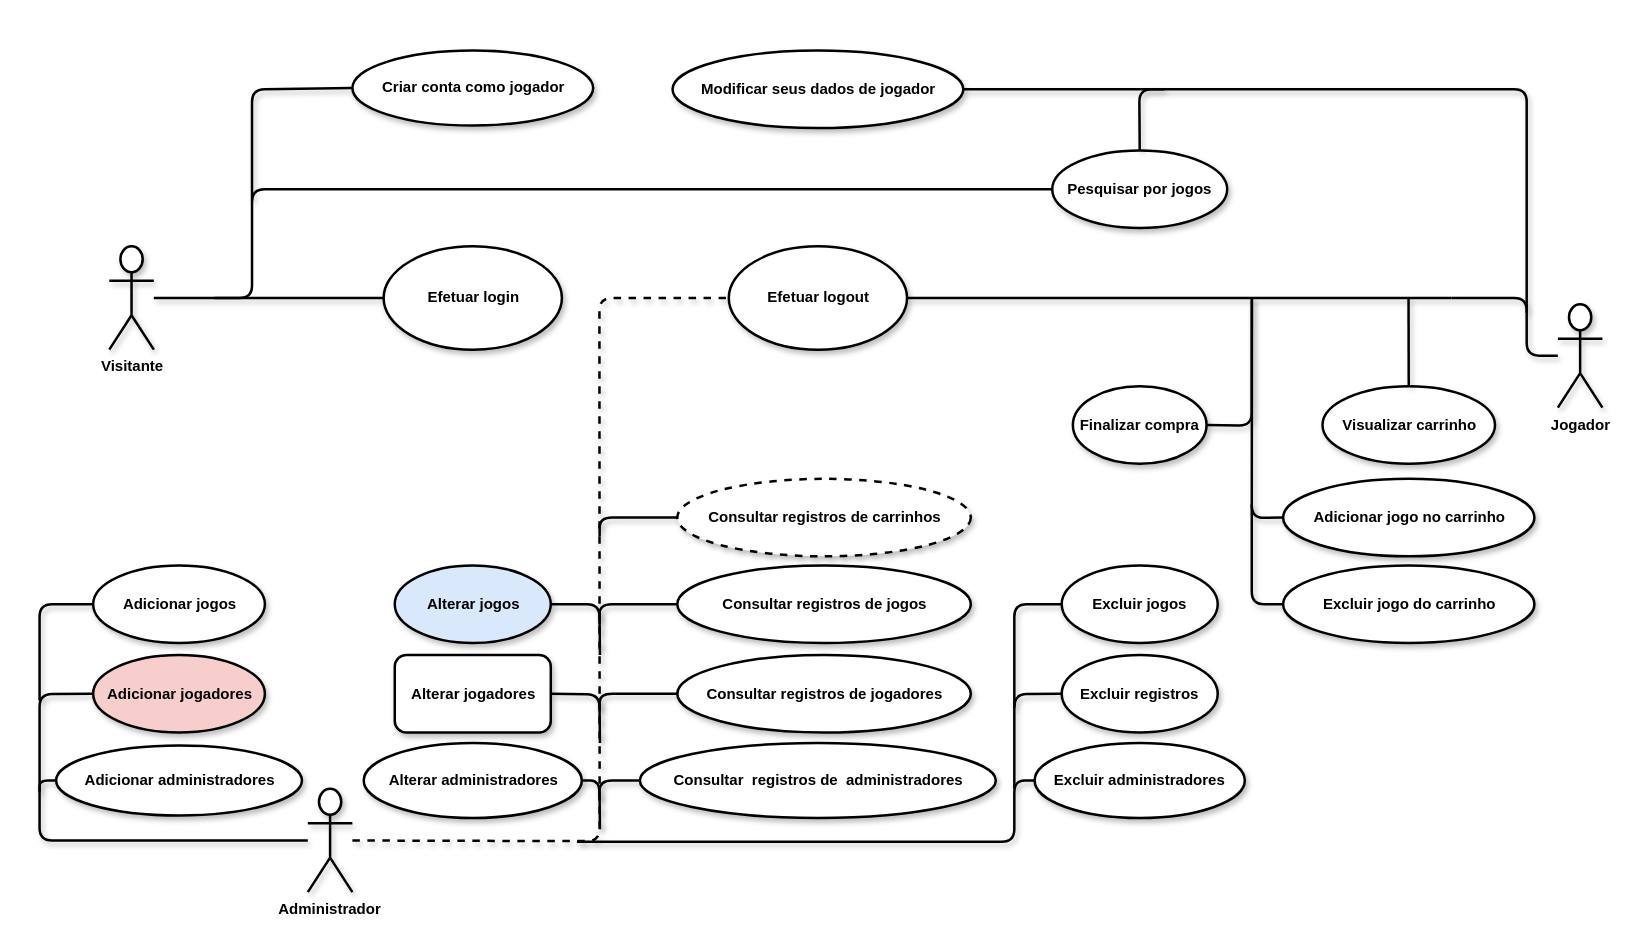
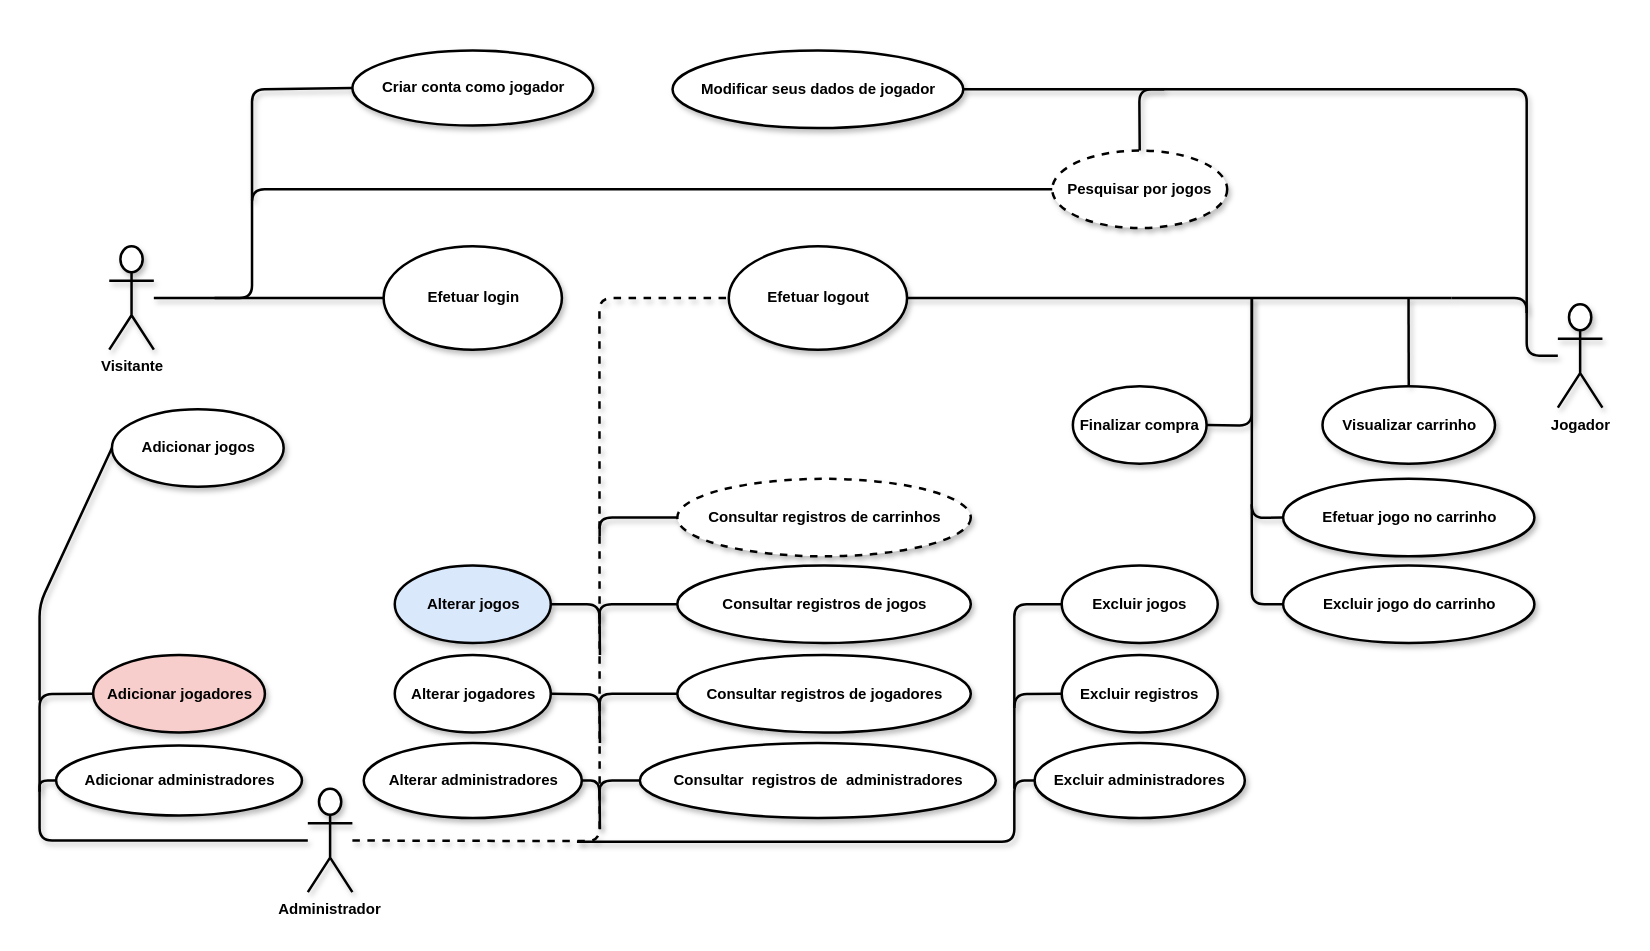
- <mxCell id="11" value="Pesquisar por jogos" style="ellipse;html=1;fontSize=12;fontStyle=1;strokeWidth=2;shadow=1;sketch=0;" parent="1" vertex="1"><mxGeometry x="841.34" y="120" width="140" height="62.01" as="geometry" /></mxCell>
+ <mxCell id="11" value="Pesquisar por jogos" style="ellipse;html=1;fontSize=12;fontStyle=1;strokeWidth=2;shadow=1;sketch=0;dashed=1;" parent="1" vertex="1"><mxGeometry x="841.34" y="120" width="140" height="62.01" as="geometry" /></mxCell>
- <mxCell id="29" value="Adicionar jogo no carrinho" style="ellipse;html=1;fontSize=12;fontStyle=1;strokeWidth=2;shadow=1;sketch=0;" parent="1" vertex="1"><mxGeometry x="1026.09" y="382.67" width="201.07" height="62.01" as="geometry" /></mxCell>
+ <mxCell id="29" value="Efetuar jogo no carrinho" style="ellipse;html=1;fontSize=12;fontStyle=1;strokeWidth=2;shadow=1;sketch=0;" parent="1" vertex="1"><mxGeometry x="1026.09" y="382.67" width="201.07" height="62.01" as="geometry" /></mxCell>
- <mxCell id="45" value="Adicionar jogos" style="ellipse;html=1;fontSize=12;fontStyle=1;strokeWidth=2;shadow=1;sketch=0;" parent="1" vertex="1"><mxGeometry x="73.88" y="452.01" width="137.42" height="62.01" as="geometry" /></mxCell>
+ <mxCell id="45" value="Adicionar jogos" style="ellipse;html=1;fontSize=12;fontStyle=1;strokeWidth=2;shadow=1;sketch=0;" parent="1" vertex="1"><mxGeometry x="88.88" y="327.01" width="137.42" height="62.01" as="geometry" /></mxCell>
- <mxCell id="42" value="Alterar jogadores" style="html=1;fontSize=12;fontStyle=1;strokeWidth=2;shadow=1;sketch=0;rounded=1;" parent="1" vertex="1"><mxGeometry x="315.22" y="523.67" width="124.84" height="62.01" as="geometry" /></mxCell>
+ <mxCell id="42" value="Alterar jogadores" style="ellipse;html=1;fontSize=12;fontStyle=1;strokeWidth=2;shadow=1;sketch=0;" parent="1" vertex="1"><mxGeometry x="315.22" y="523.67" width="124.84" height="62.01" as="geometry" /></mxCell>
